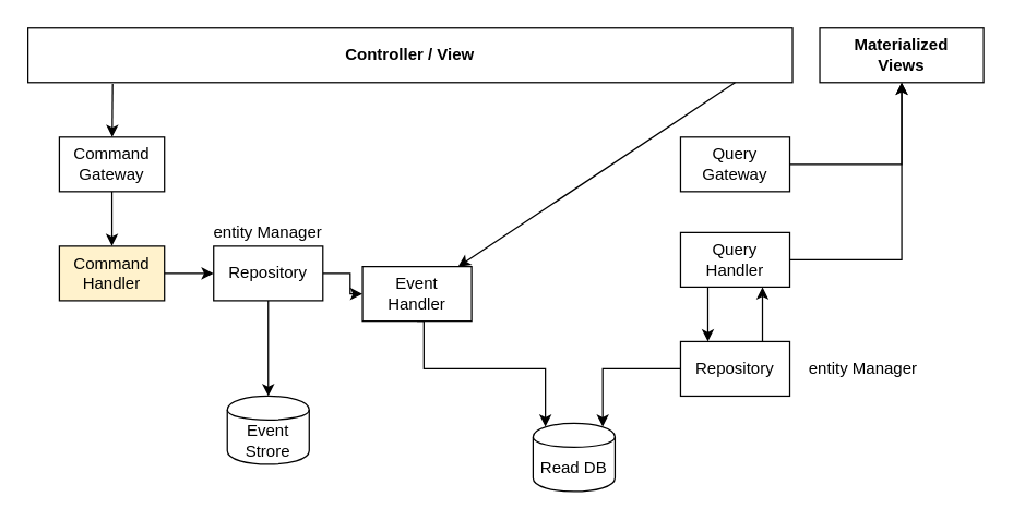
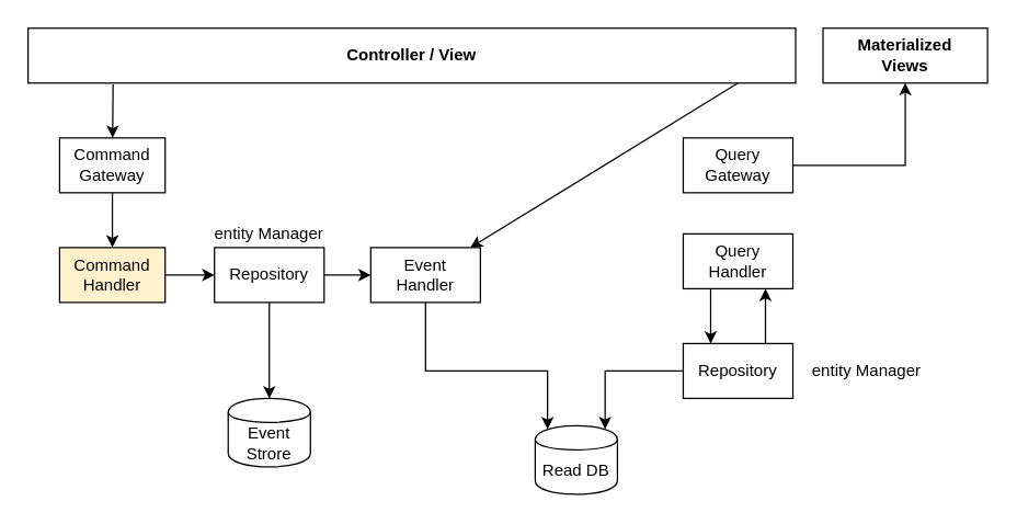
- <mxCell id="19" style="edgeStyle=orthogonalEdgeStyle;rounded=0;orthogonalLoop=1;jettySize=auto;html=1;entryX=0.5;entryY=1;entryDx=0;entryDy=0;" edge="1" parent="1" source="20" target="26"><mxGeometry relative="1" as="geometry" /></mxCell>
- <mxCell id="13" value="Event&lt;br&gt;Handler" style="rounded=0;whiteSpace=wrap;html=1;" vertex="1" parent="1"><mxGeometry x="265" y="195" width="80" height="40" as="geometry" /></mxCell>
+ <mxCell id="13" value="Event&lt;br&gt;Handler" style="rounded=0;whiteSpace=wrap;html=1;" vertex="1" parent="1"><mxGeometry x="270" y="180" width="80" height="40" as="geometry" /></mxCell>
